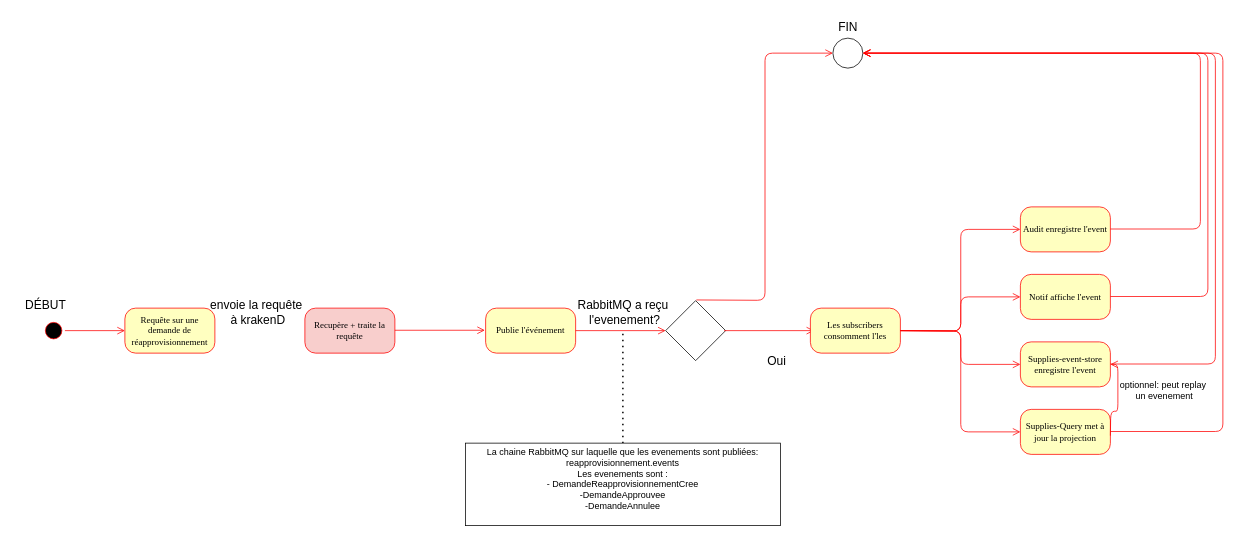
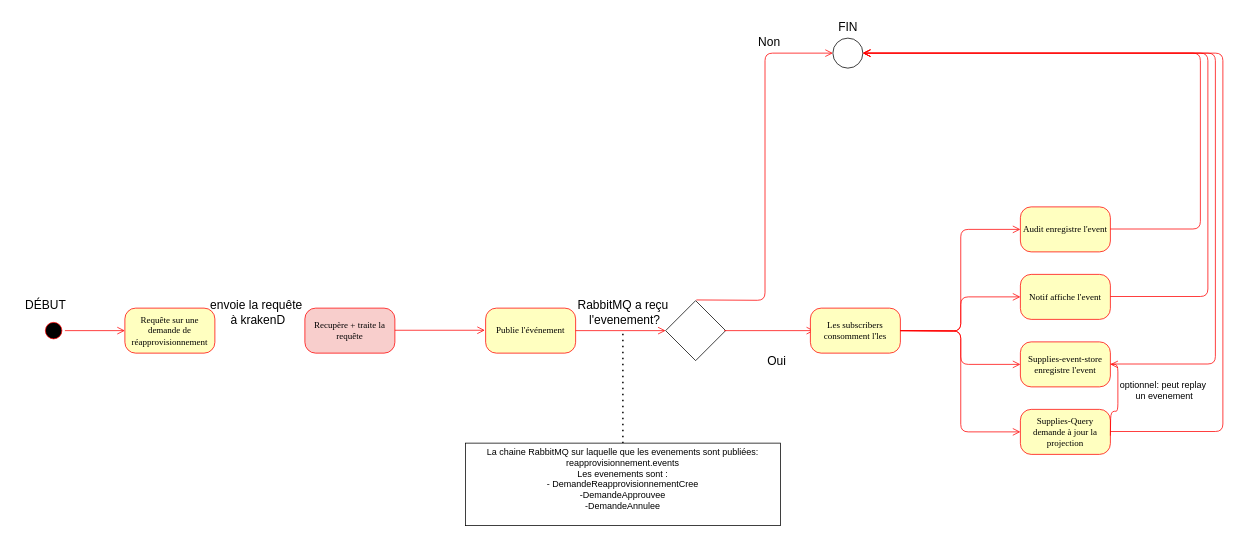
+ <mxCell id="13" value="Non" style="text;html=1;align=center;verticalAlign=middle;resizable=0;points=[];autosize=1;strokeColor=none;fillColor=none;fontSize=16;" vertex="1" parent="1"><mxGeometry x="1000" y="40" width="50" height="30" as="geometry" /></mxCell>
- <mxCell id="26" value="Supplies-Query met à jour la projection" style="rounded=1;whiteSpace=wrap;html=1;arcSize=24;fillColor=#ffffc0;strokeColor=#ff0000;shadow=0;comic=0;labelBackgroundColor=none;fontFamily=Verdana;fontSize=12;fontColor=#000000;align=center;" vertex="1" parent="1"><mxGeometry x="1360" y="545" width="120" height="60" as="geometry" /></mxCell>
+ <mxCell id="26" value="Supplies-Query demande à jour la projection" style="rounded=1;whiteSpace=wrap;html=1;arcSize=24;fillColor=#ffffc0;strokeColor=#ff0000;shadow=0;comic=0;labelBackgroundColor=none;fontFamily=Verdana;fontSize=12;fontColor=#000000;align=center;" vertex="1" parent="1"><mxGeometry x="1360" y="545" width="120" height="60" as="geometry" /></mxCell>
